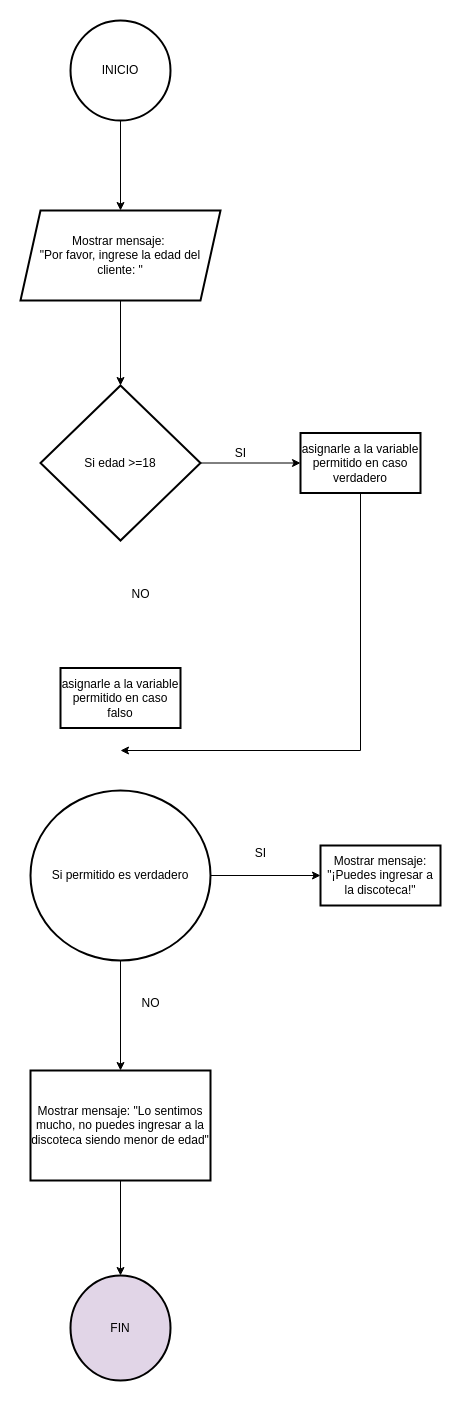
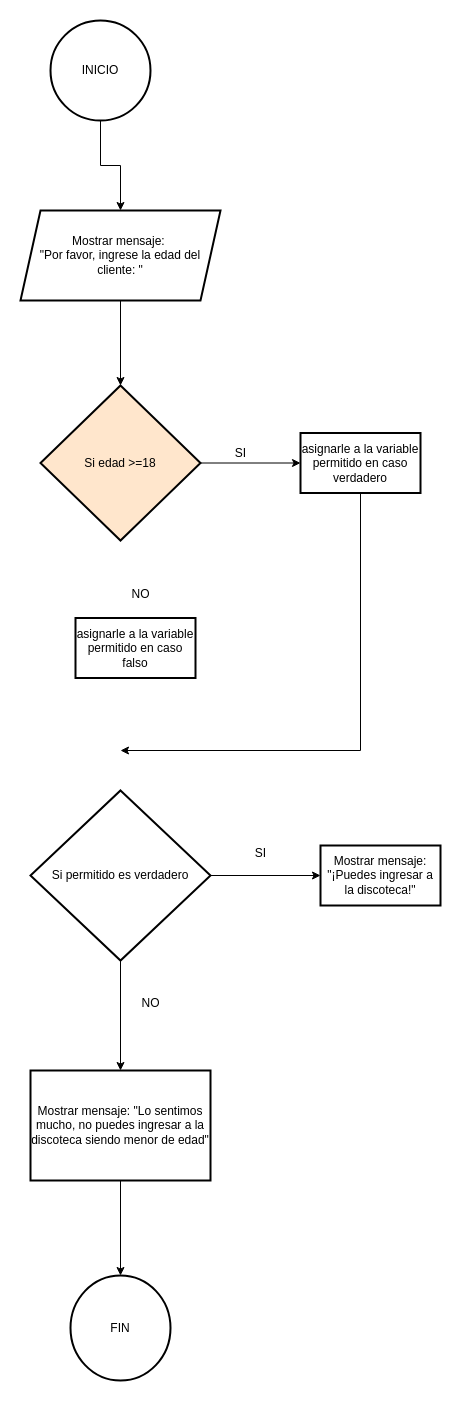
- <mxCell id="3" value="INICIO" style="strokeWidth=2;html=1;shape=mxgraph.flowchart.start_2;whiteSpace=wrap;" vertex="1" parent="1"><mxGeometry x="70" y="20" width="100" height="100" as="geometry" /></mxCell>
+ <mxCell id="3" value="INICIO" style="strokeWidth=2;html=1;shape=mxgraph.flowchart.start_2;whiteSpace=wrap;" vertex="1" parent="1"><mxGeometry x="50" y="20" width="100" height="100" as="geometry" /></mxCell>
- <mxCell id="7" value="Si edad &amp;gt;=18" style="rhombus;whiteSpace=wrap;html=1;strokeWidth=2;" vertex="1" parent="1"><mxGeometry x="40" y="385" width="160" height="155" as="geometry" /></mxCell>
+ <mxCell id="7" value="Si edad &amp;gt;=18" style="rhombus;whiteSpace=wrap;html=1;strokeWidth=2;fillColor=#ffe6cc;" vertex="1" parent="1"><mxGeometry x="40" y="385" width="160" height="155" as="geometry" /></mxCell>
- <mxCell id="9" value="asignarle a la variable permitido en caso falso" style="whiteSpace=wrap;html=1;strokeWidth=2;" vertex="1" parent="1"><mxGeometry x="60" y="667.5" width="120" height="60" as="geometry" /></mxCell>
+ <mxCell id="9" value="asignarle a la variable permitido en caso falso" style="whiteSpace=wrap;html=1;strokeWidth=2;" vertex="1" parent="1"><mxGeometry x="75" y="617.5" width="120" height="60" as="geometry" /></mxCell>
- <mxCell id="12" value="Si permitido es verdadero" style="ellipse;whiteSpace=wrap;html=1;strokeWidth=2;" vertex="1" parent="1"><mxGeometry x="30" y="790" width="180" height="170" as="geometry" /></mxCell>
+ <mxCell id="12" value="Si permitido es verdadero" style="rhombus;whiteSpace=wrap;html=1;strokeWidth=2;" vertex="1" parent="1"><mxGeometry x="30" y="790" width="180" height="170" as="geometry" /></mxCell>
- <mxCell id="21" value="FIN" style="ellipse;whiteSpace=wrap;html=1;strokeWidth=2;fillColor=#e1d5e7;" vertex="1" parent="1"><mxGeometry x="70" y="1275" width="100" height="105" as="geometry" /></mxCell>
+ <mxCell id="21" value="FIN" style="ellipse;whiteSpace=wrap;html=1;strokeWidth=2;" vertex="1" parent="1"><mxGeometry x="70" y="1275" width="100" height="105" as="geometry" /></mxCell>
